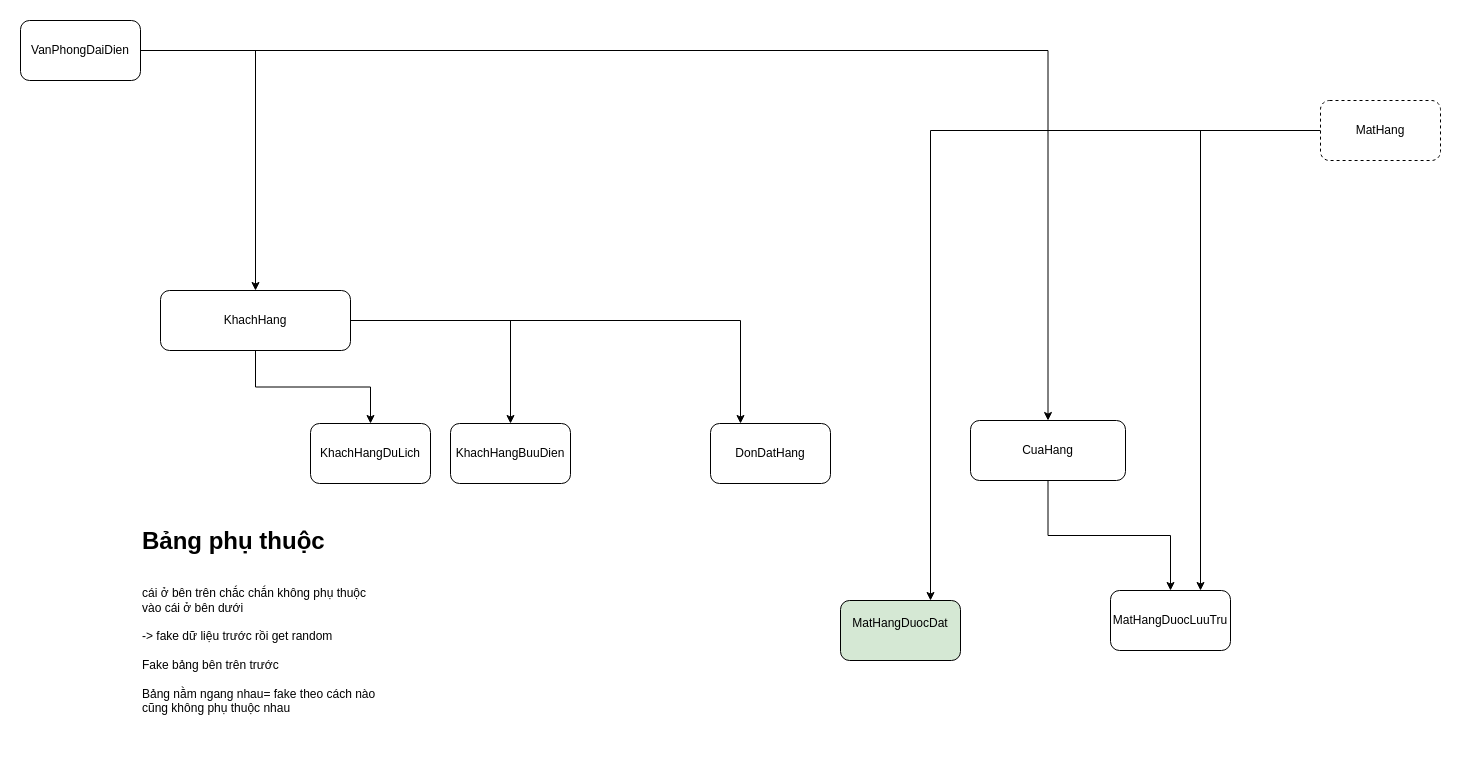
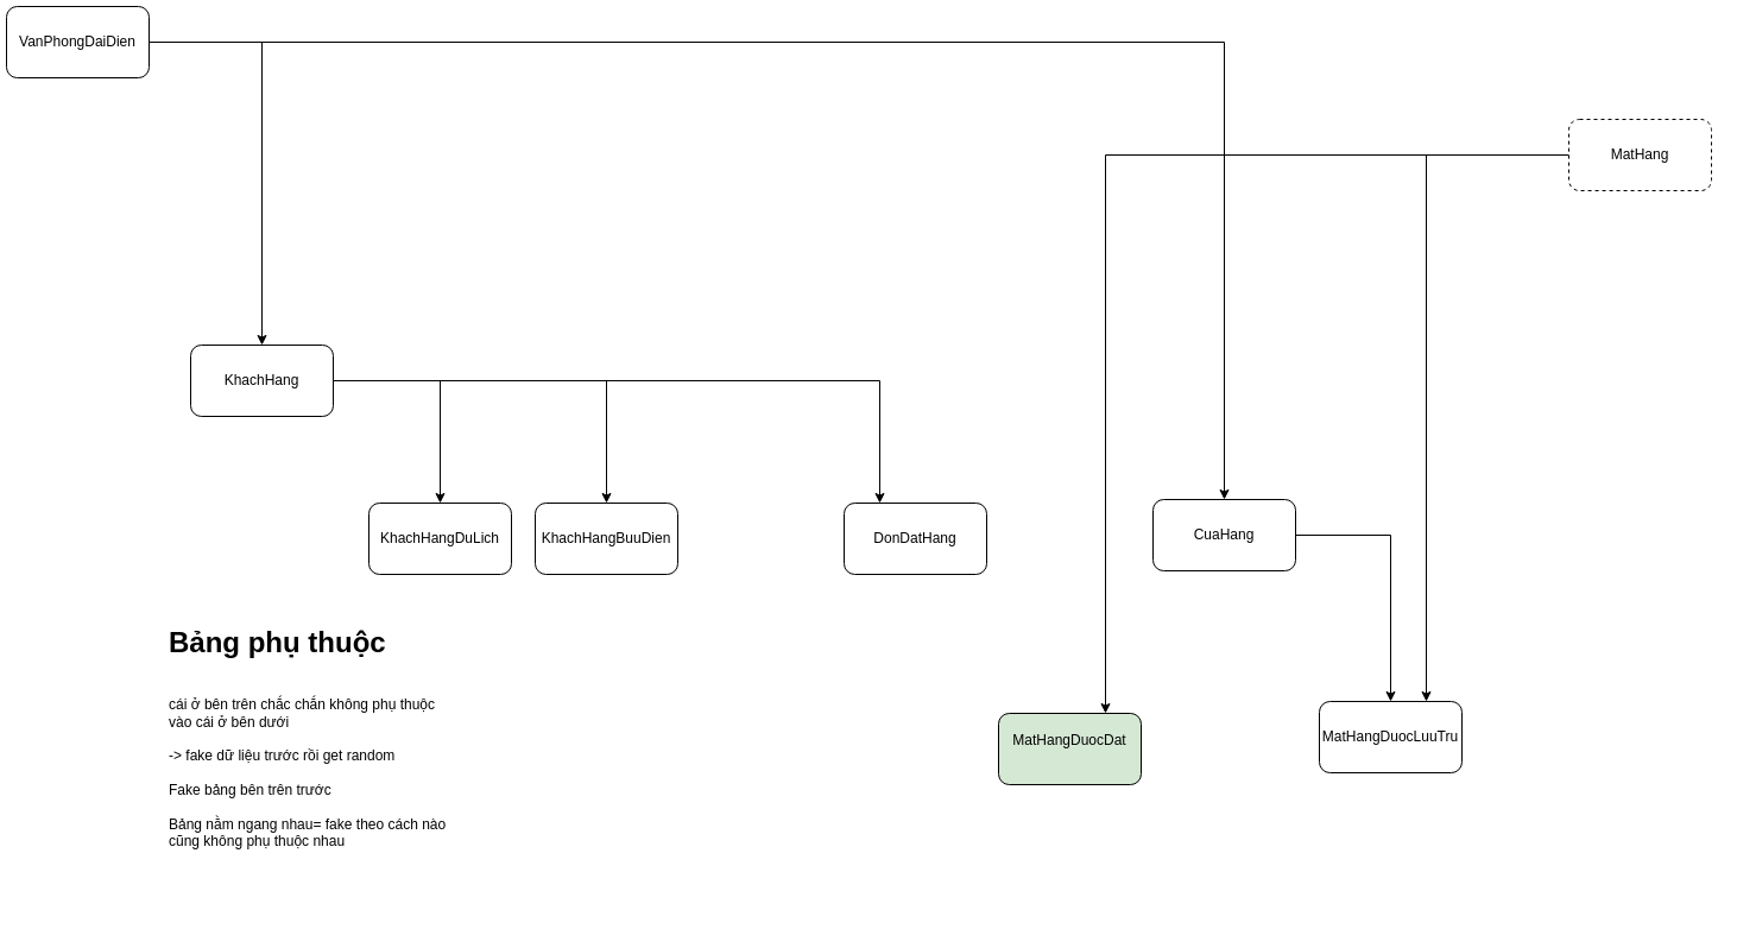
- <mxCell id="4" value="VanPhongDaiDien" style="rounded=1;whiteSpace=wrap;html=1;" parent="1" vertex="1"><mxGeometry x="20" y="20" width="120" height="60" as="geometry" /></mxCell>
+ <mxCell id="4" value="VanPhongDaiDien" style="rounded=1;whiteSpace=wrap;html=1;" parent="1" vertex="1"><mxGeometry x="5" y="5" width="120" height="60" as="geometry" /></mxCell>
- <mxCell id="11" value="KhachHang" style="rounded=1;whiteSpace=wrap;html=1;" parent="1" vertex="1"><mxGeometry x="160" y="290" width="190" height="60" as="geometry" /></mxCell>
+ <mxCell id="11" value="KhachHang" style="rounded=1;whiteSpace=wrap;html=1;" parent="1" vertex="1"><mxGeometry x="160" y="290" width="120" height="60" as="geometry" /></mxCell>
- <mxCell id="13" value="CuaHang" style="rounded=1;whiteSpace=wrap;html=1;" parent="1" vertex="1"><mxGeometry x="970" y="420" width="155" height="60" as="geometry" /></mxCell>
+ <mxCell id="13" value="CuaHang" style="rounded=1;whiteSpace=wrap;html=1;" parent="1" vertex="1"><mxGeometry x="970" y="420" width="120" height="60" as="geometry" /></mxCell>
